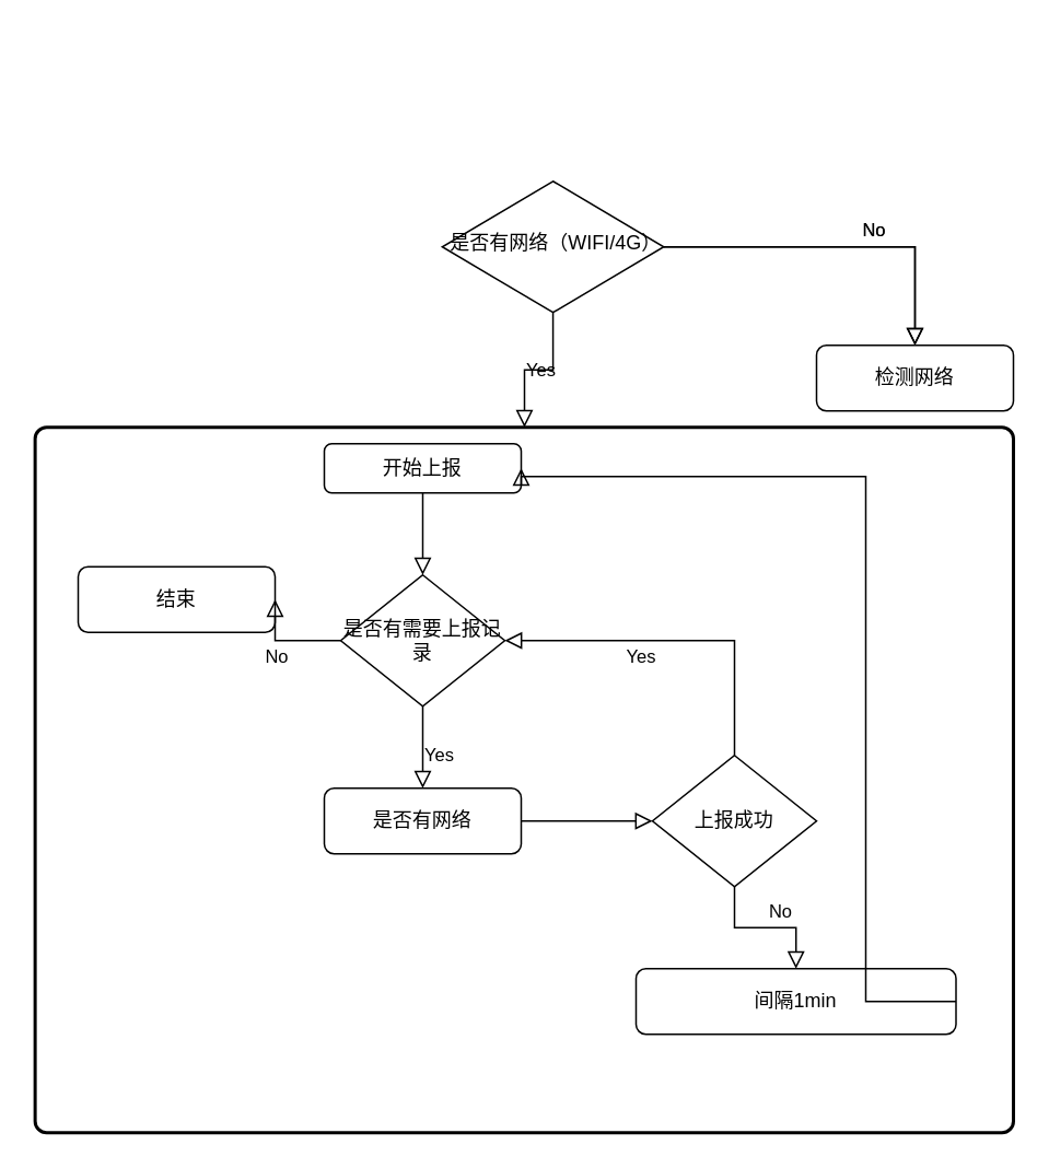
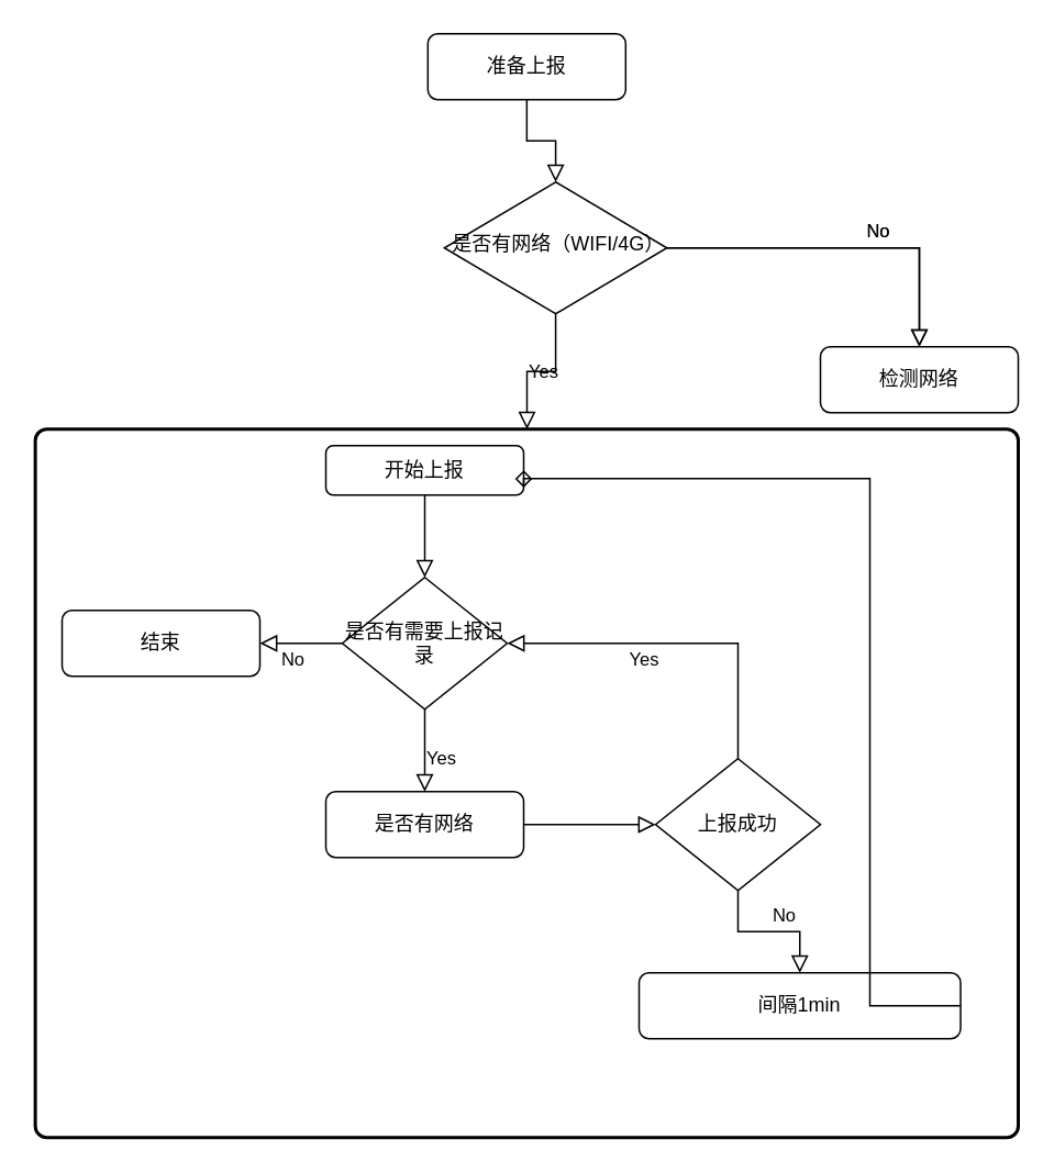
+ <mxCell id="3" value="准备上报" style="rounded=1;whiteSpace=wrap;html=1;fontSize=12;glass=0;strokeWidth=1;shadow=0;" parent="1" vertex="1"><mxGeometry x="258.88" y="20" width="120" height="40" as="geometry" /></mxCell>
+ <mxCell id="2" value="" style="rounded=0;html=1;jettySize=auto;orthogonalLoop=1;fontSize=11;endArrow=block;endFill=0;endSize=8;strokeWidth=1;shadow=0;labelBackgroundColor=none;edgeStyle=orthogonalEdgeStyle;" parent="1" source="3" target="5" edge="1"><mxGeometry relative="1" as="geometry" /></mxCell>
- <mxCell id="22" value="" style="edgeStyle=orthogonalEdgeStyle;rounded=0;html=1;jettySize=auto;orthogonalLoop=1;fontSize=11;endArrow=block;endFill=0;endSize=8;strokeWidth=1;shadow=0;labelBackgroundColor=none;exitX=1;exitY=0.5;exitDx=0;exitDy=0;entryX=1;entryY=0.5;entryDx=0;entryDy=0;" edge="1" parent="1" source="21" target="9"><mxGeometry x="0.2" y="10" relative="1" as="geometry"><mxPoint as="offset" /><mxPoint x="327" y="510" as="sourcePoint" /><mxPoint x="257" y="330" as="targetPoint" /><Array as="points"><mxPoint x="527" y="610" /><mxPoint x="527" y="290" /></Array></mxGeometry></mxCell>
+ <mxCell id="22" value="" style="edgeStyle=orthogonalEdgeStyle;rounded=0;html=1;jettySize=auto;orthogonalLoop=1;fontSize=11;endArrow=diamond;endFill=0;endSize=8;strokeWidth=1;shadow=0;labelBackgroundColor=none;exitX=1;exitY=0.5;exitDx=0;exitDy=0;entryX=1;entryY=0.5;entryDx=0;entryDy=0;" edge="1" parent="1" source="21" target="9"><mxGeometry x="0.2" y="10" relative="1" as="geometry"><mxPoint as="offset" /><mxPoint x="327" y="510" as="sourcePoint" /><mxPoint x="257" y="330" as="targetPoint" /><Array as="points"><mxPoint x="527" y="610" /><mxPoint x="527" y="290" /></Array></mxGeometry></mxCell>
- <mxCell id="17" value="结束" style="rounded=1;whiteSpace=wrap;html=1;fontSize=12;glass=0;strokeWidth=1;shadow=0;" vertex="1" parent="1"><mxGeometry x="47" y="345" width="120" height="40" as="geometry" /></mxCell>
+ <mxCell id="17" value="结束" style="rounded=1;whiteSpace=wrap;html=1;fontSize=12;glass=0;strokeWidth=1;shadow=0;" vertex="1" parent="1"><mxGeometry x="37" y="370" width="120" height="40" as="geometry" /></mxCell>
